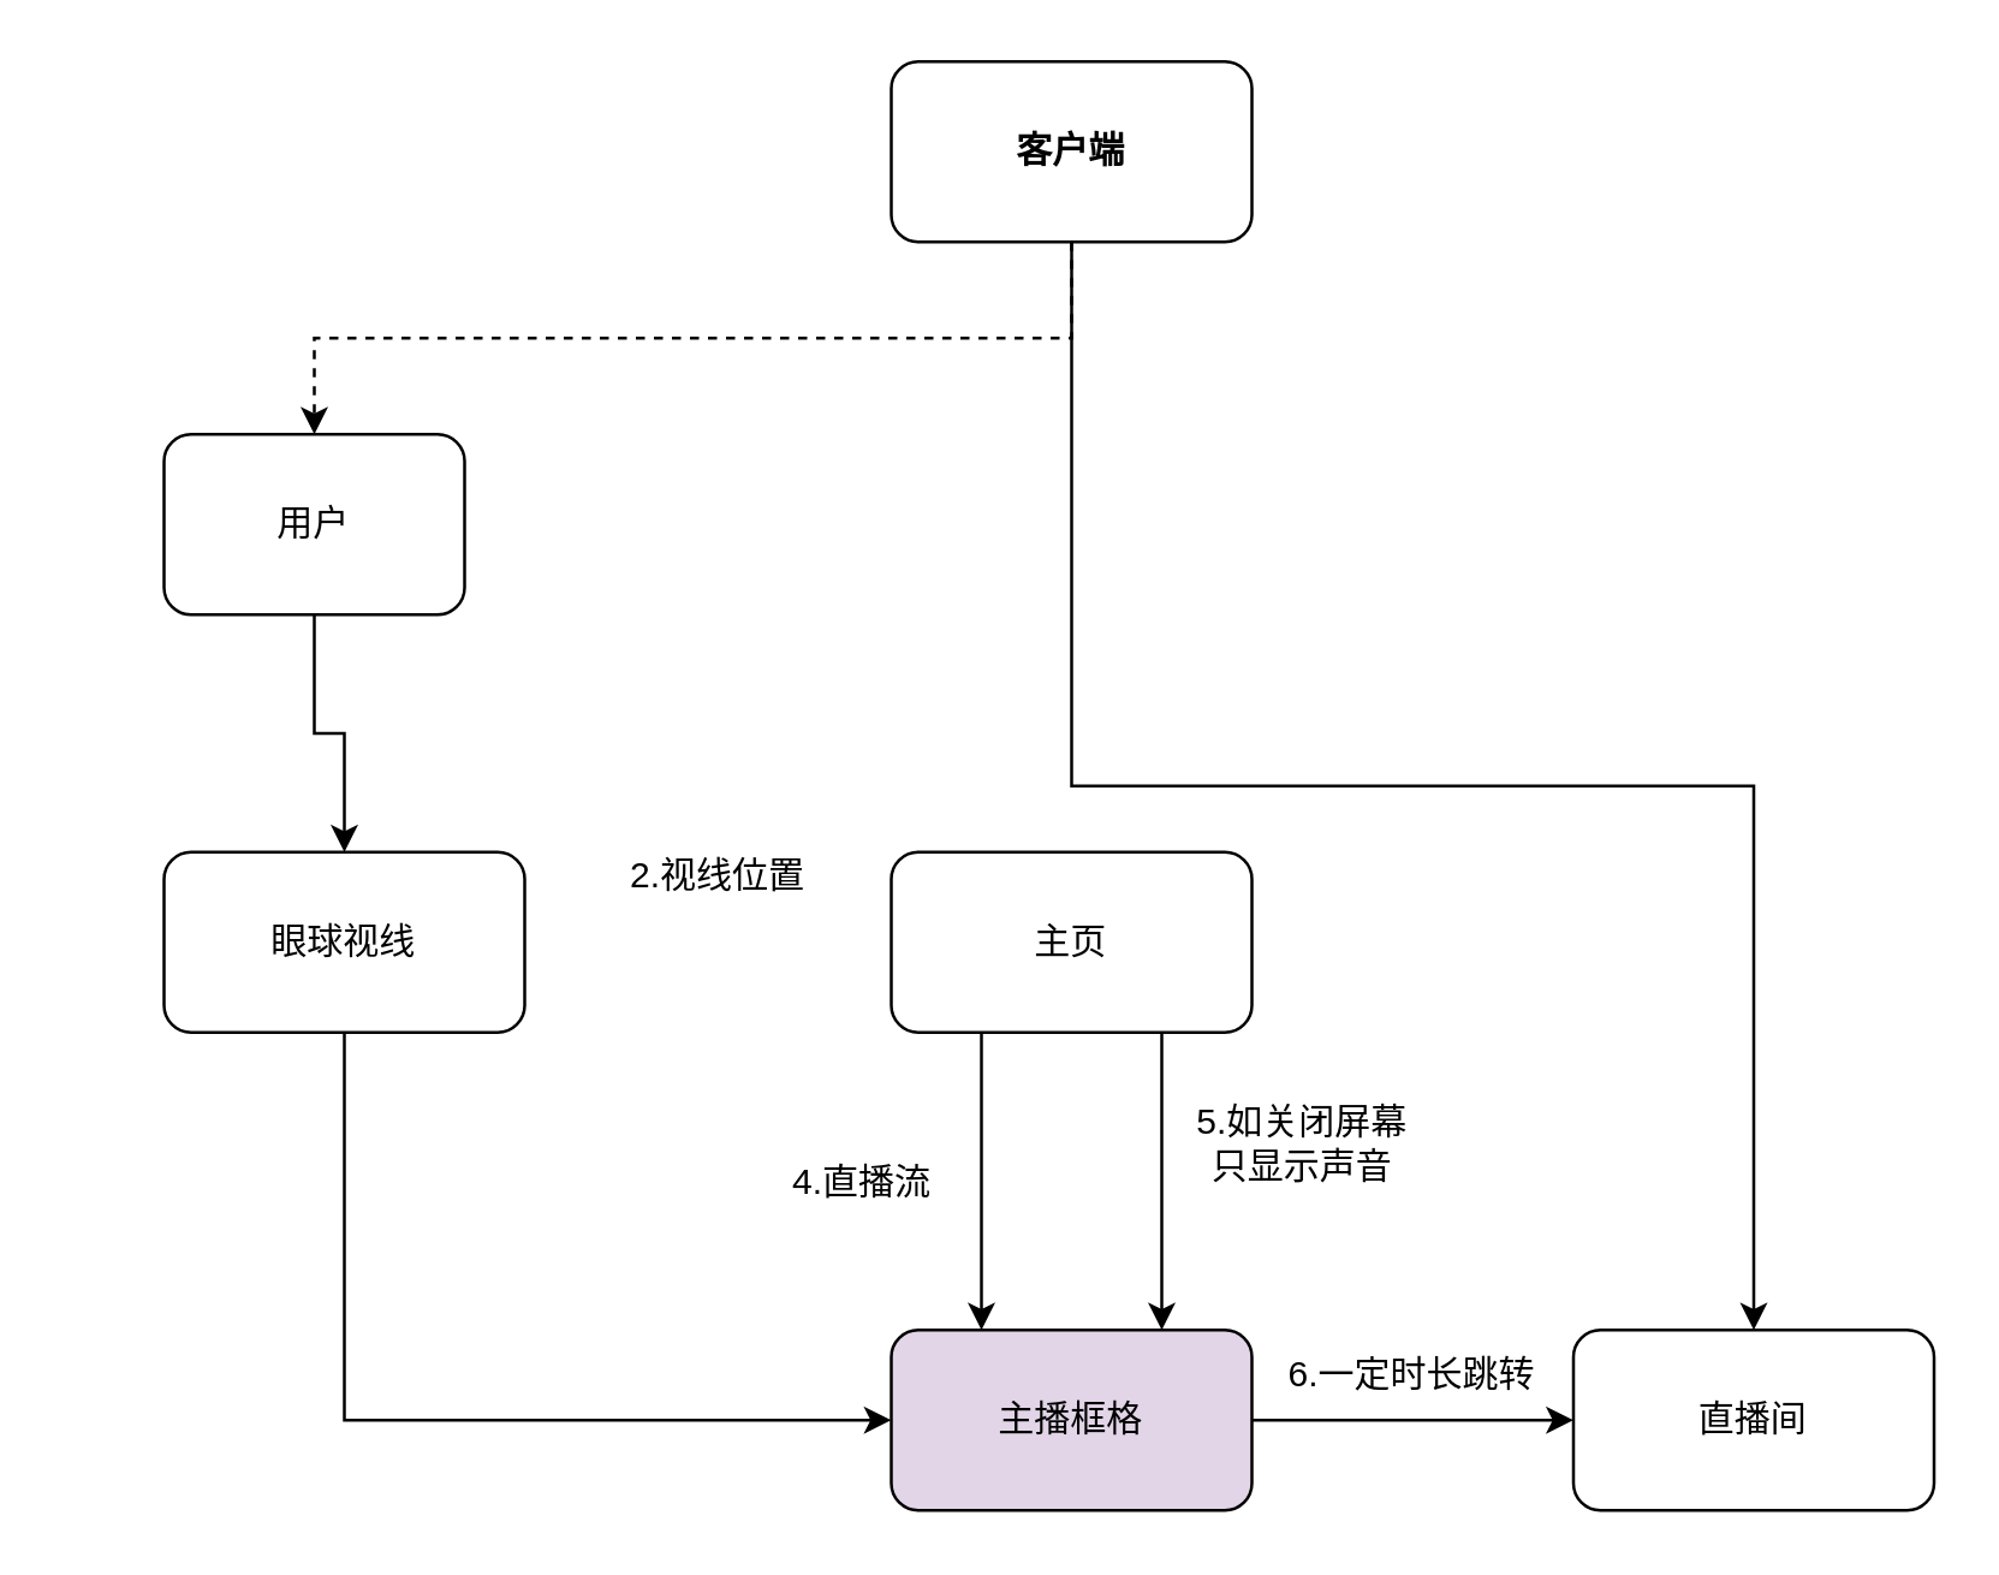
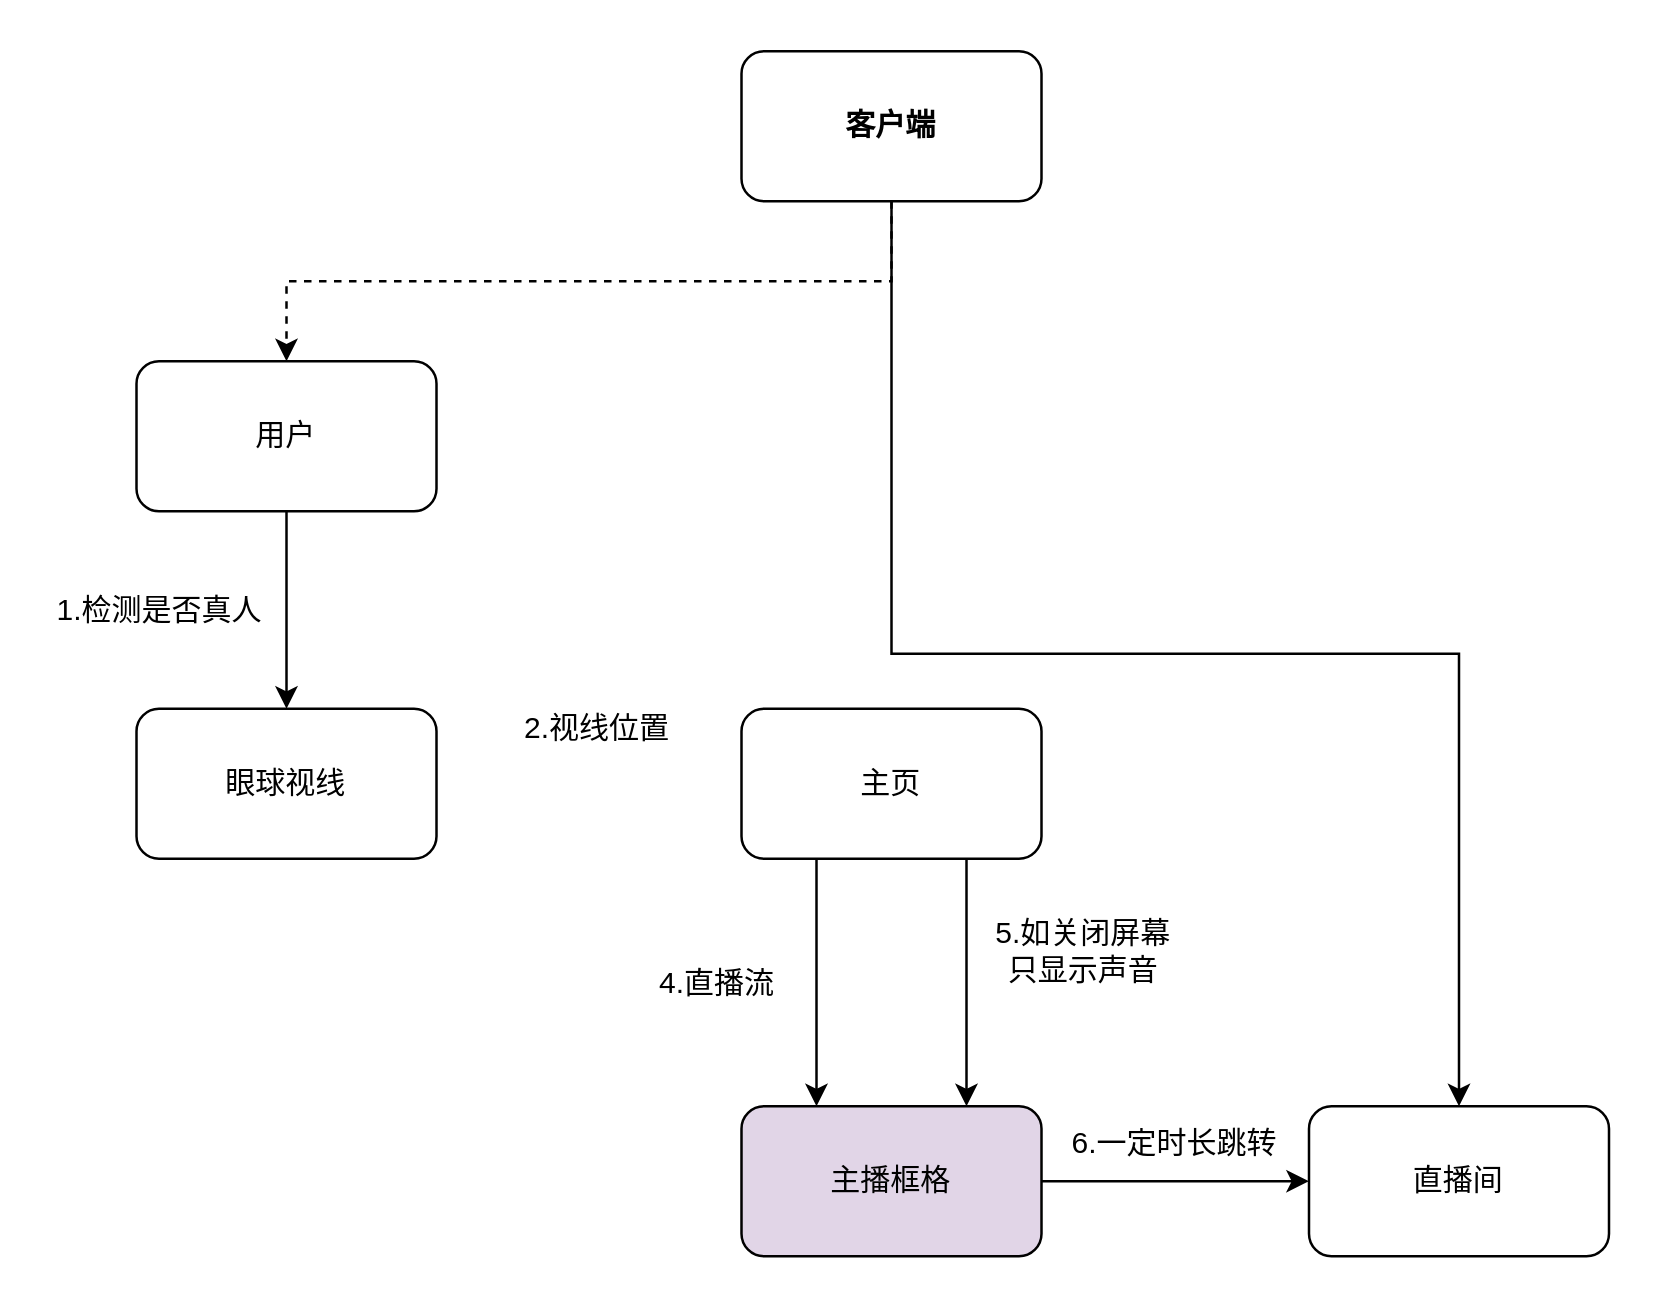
- <mxCell id="6" value="用户" style="rounded=1;whiteSpace=wrap;html=1;" parent="1" vertex="1"><mxGeometry x="54" y="144" width="100" height="60" as="geometry" /></mxCell>
+ <mxCell id="6" value="用户" style="rounded=1;whiteSpace=wrap;html=1;" parent="1" vertex="1"><mxGeometry x="54" y="144" width="120" height="60" as="geometry" /></mxCell>
+ <mxCell id="9" value="1.检测是否真人" style="text;html=1;strokeColor=none;fillColor=none;align=center;verticalAlign=middle;whiteSpace=wrap;rounded=0;" parent="1" vertex="1"><mxGeometry x="20" y="234" width="87" height="20" as="geometry" /></mxCell>
- <mxCell id="7" style="edgeStyle=orthogonalEdgeStyle;rounded=0;orthogonalLoop=1;jettySize=auto;html=1;exitX=0.5;exitY=1;exitDx=0;exitDy=0;entryX=0;entryY=0.5;entryDx=0;entryDy=0;" parent="1" source="8" target="15" edge="1"><mxGeometry relative="1" as="geometry" /></mxCell>
